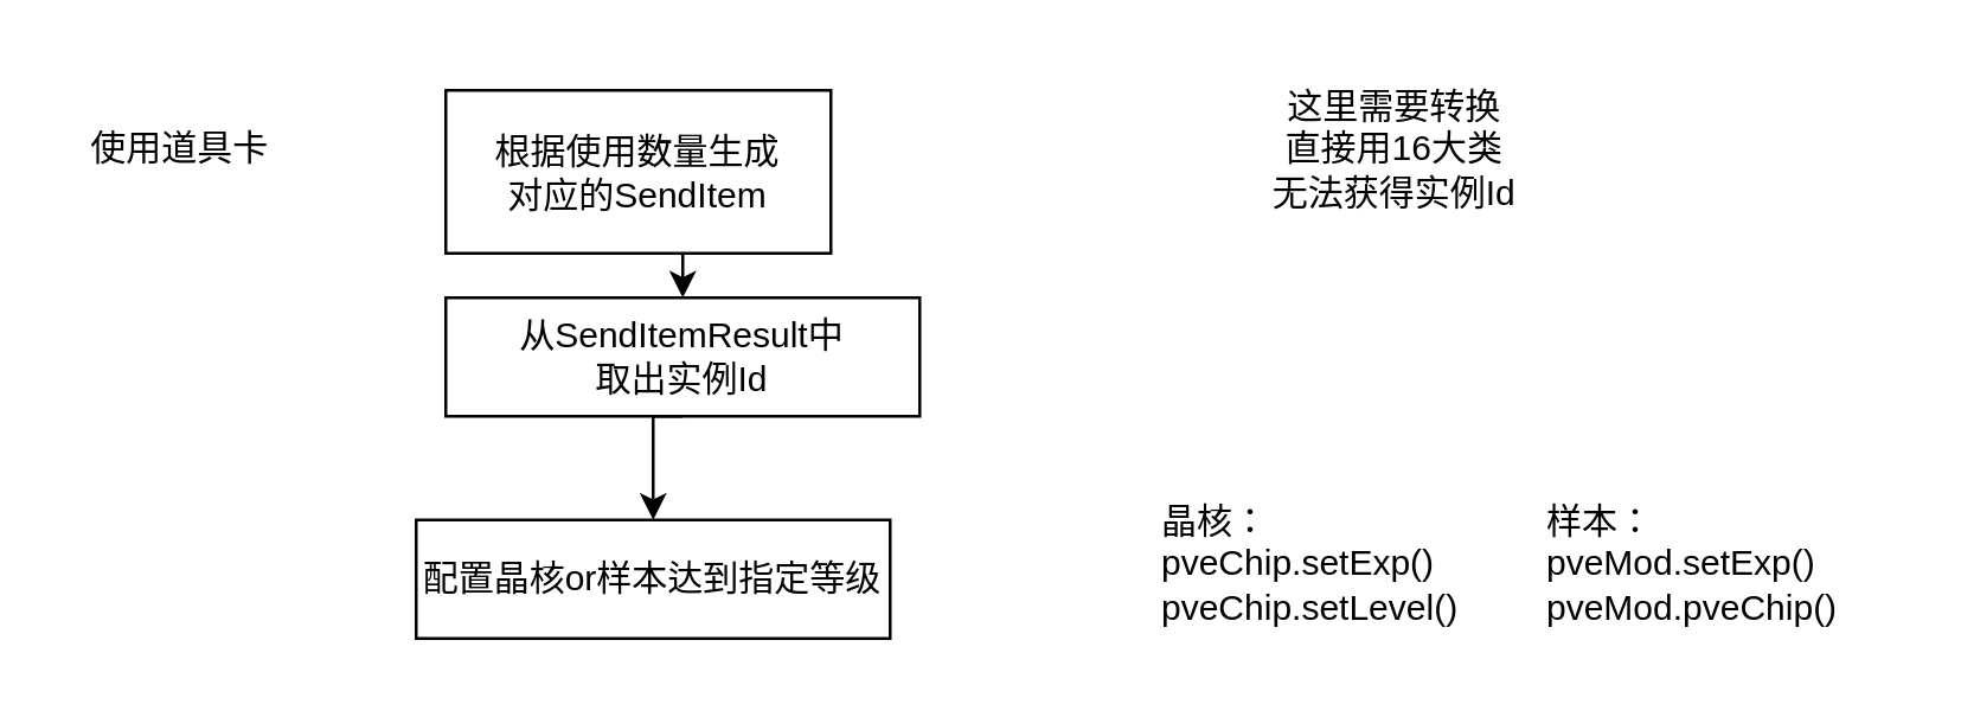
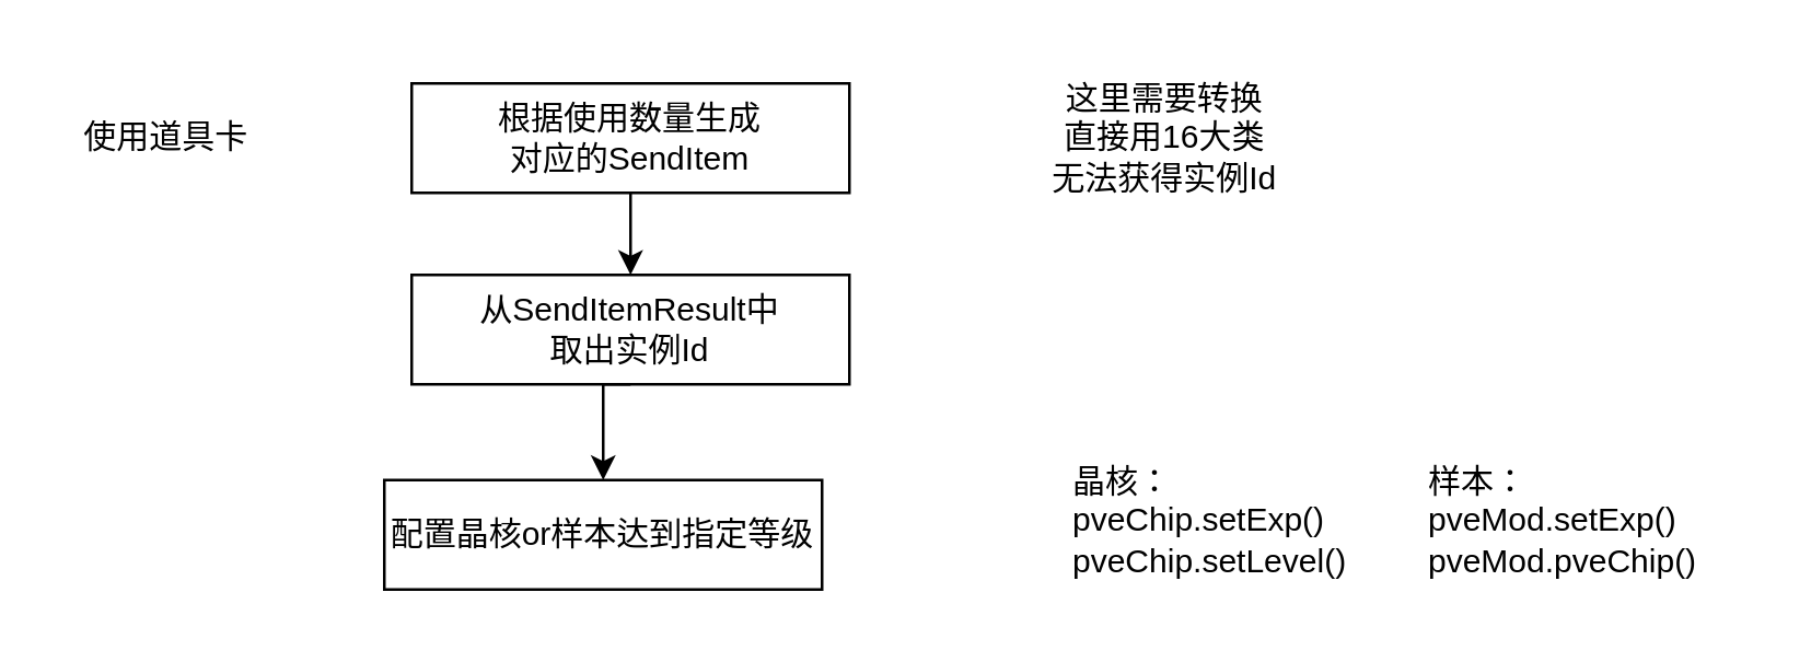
- <mxCell id="5" value="这里需要转换&lt;div&gt;直接用16大类&lt;/div&gt;&lt;div&gt;无法获得实例Id&lt;/div&gt;" style="text;html=1;align=center;verticalAlign=middle;resizable=0;points=[];autosize=1;strokeColor=none;fillColor=none;" vertex="1" parent="1"><mxGeometry x="415" y="20" width="110" height="60" as="geometry" /></mxCell>
+ <mxCell id="5" value="这里需要转换&lt;div&gt;直接用16大类&lt;/div&gt;&lt;div&gt;无法获得实例Id&lt;/div&gt;" style="text;html=1;align=center;verticalAlign=middle;resizable=0;points=[];autosize=1;strokeColor=none;fillColor=none;" vertex="1" parent="1"><mxGeometry x="370" y="20" width="110" height="60" as="geometry" /></mxCell>
- <mxCell id="3" value="根据使用数量生成&lt;div&gt;对应的SendItem&lt;/div&gt;" style="rounded=0;whiteSpace=wrap;html=1;" vertex="1" parent="1"><mxGeometry x="150" y="30" width="130" height="55" as="geometry" /></mxCell>
+ <mxCell id="3" value="根据使用数量生成&lt;div&gt;对应的SendItem&lt;/div&gt;" style="rounded=0;whiteSpace=wrap;html=1;" vertex="1" parent="1"><mxGeometry x="150" y="30" width="160" height="40" as="geometry" /></mxCell>
